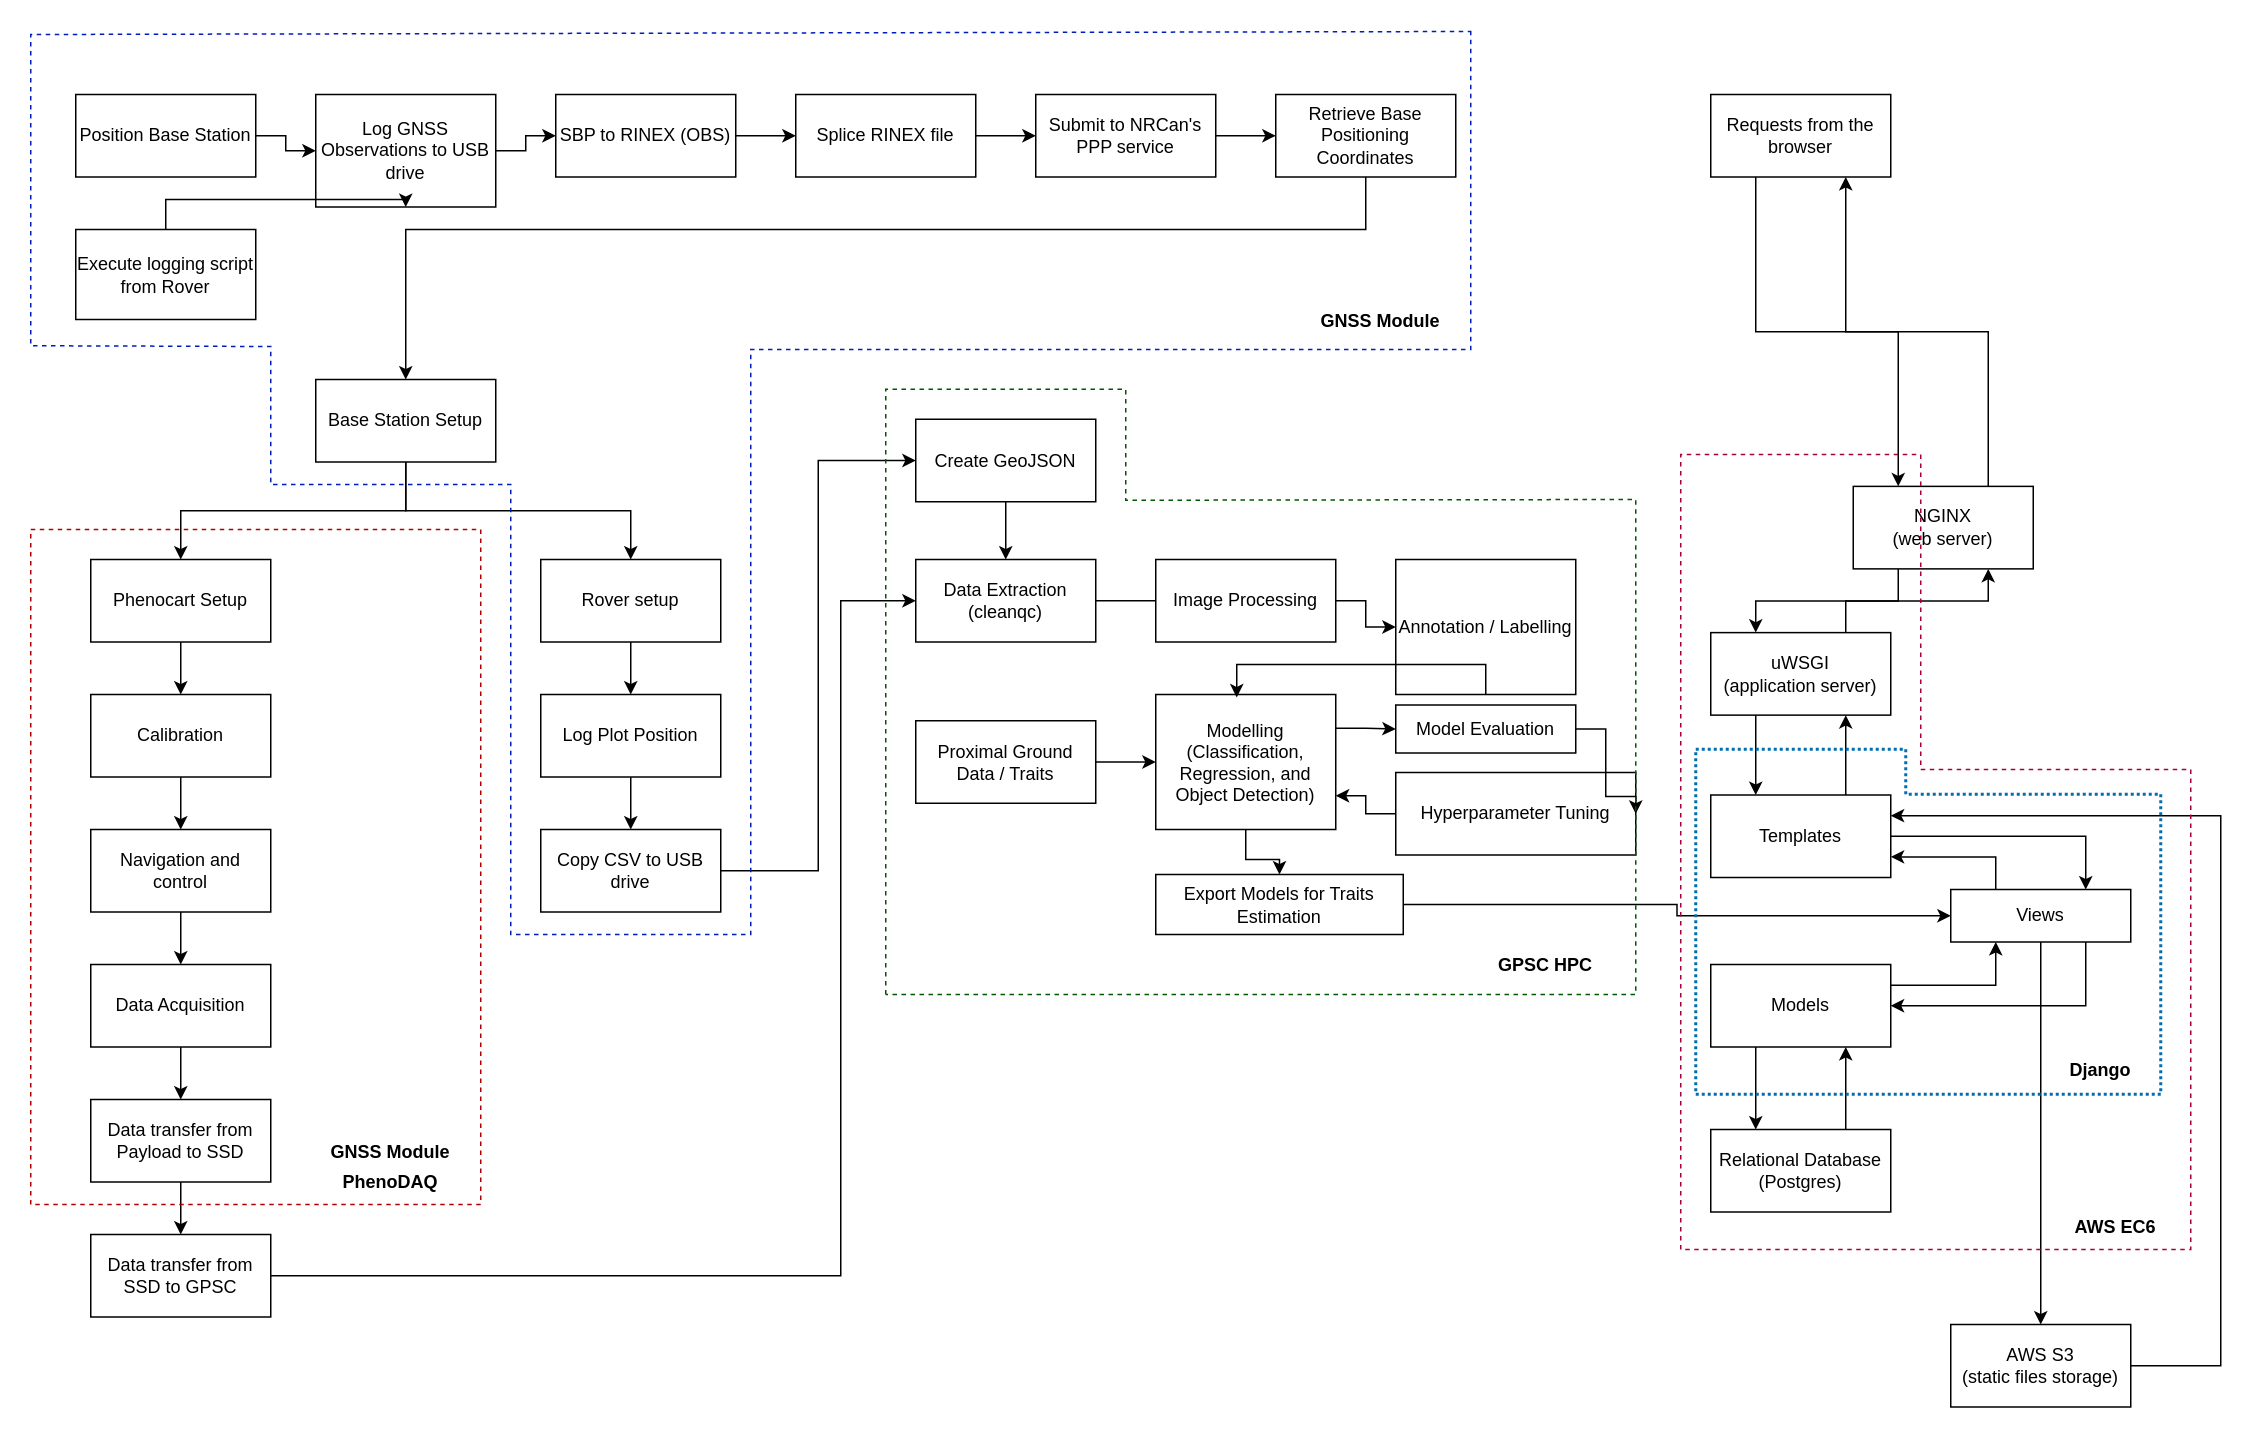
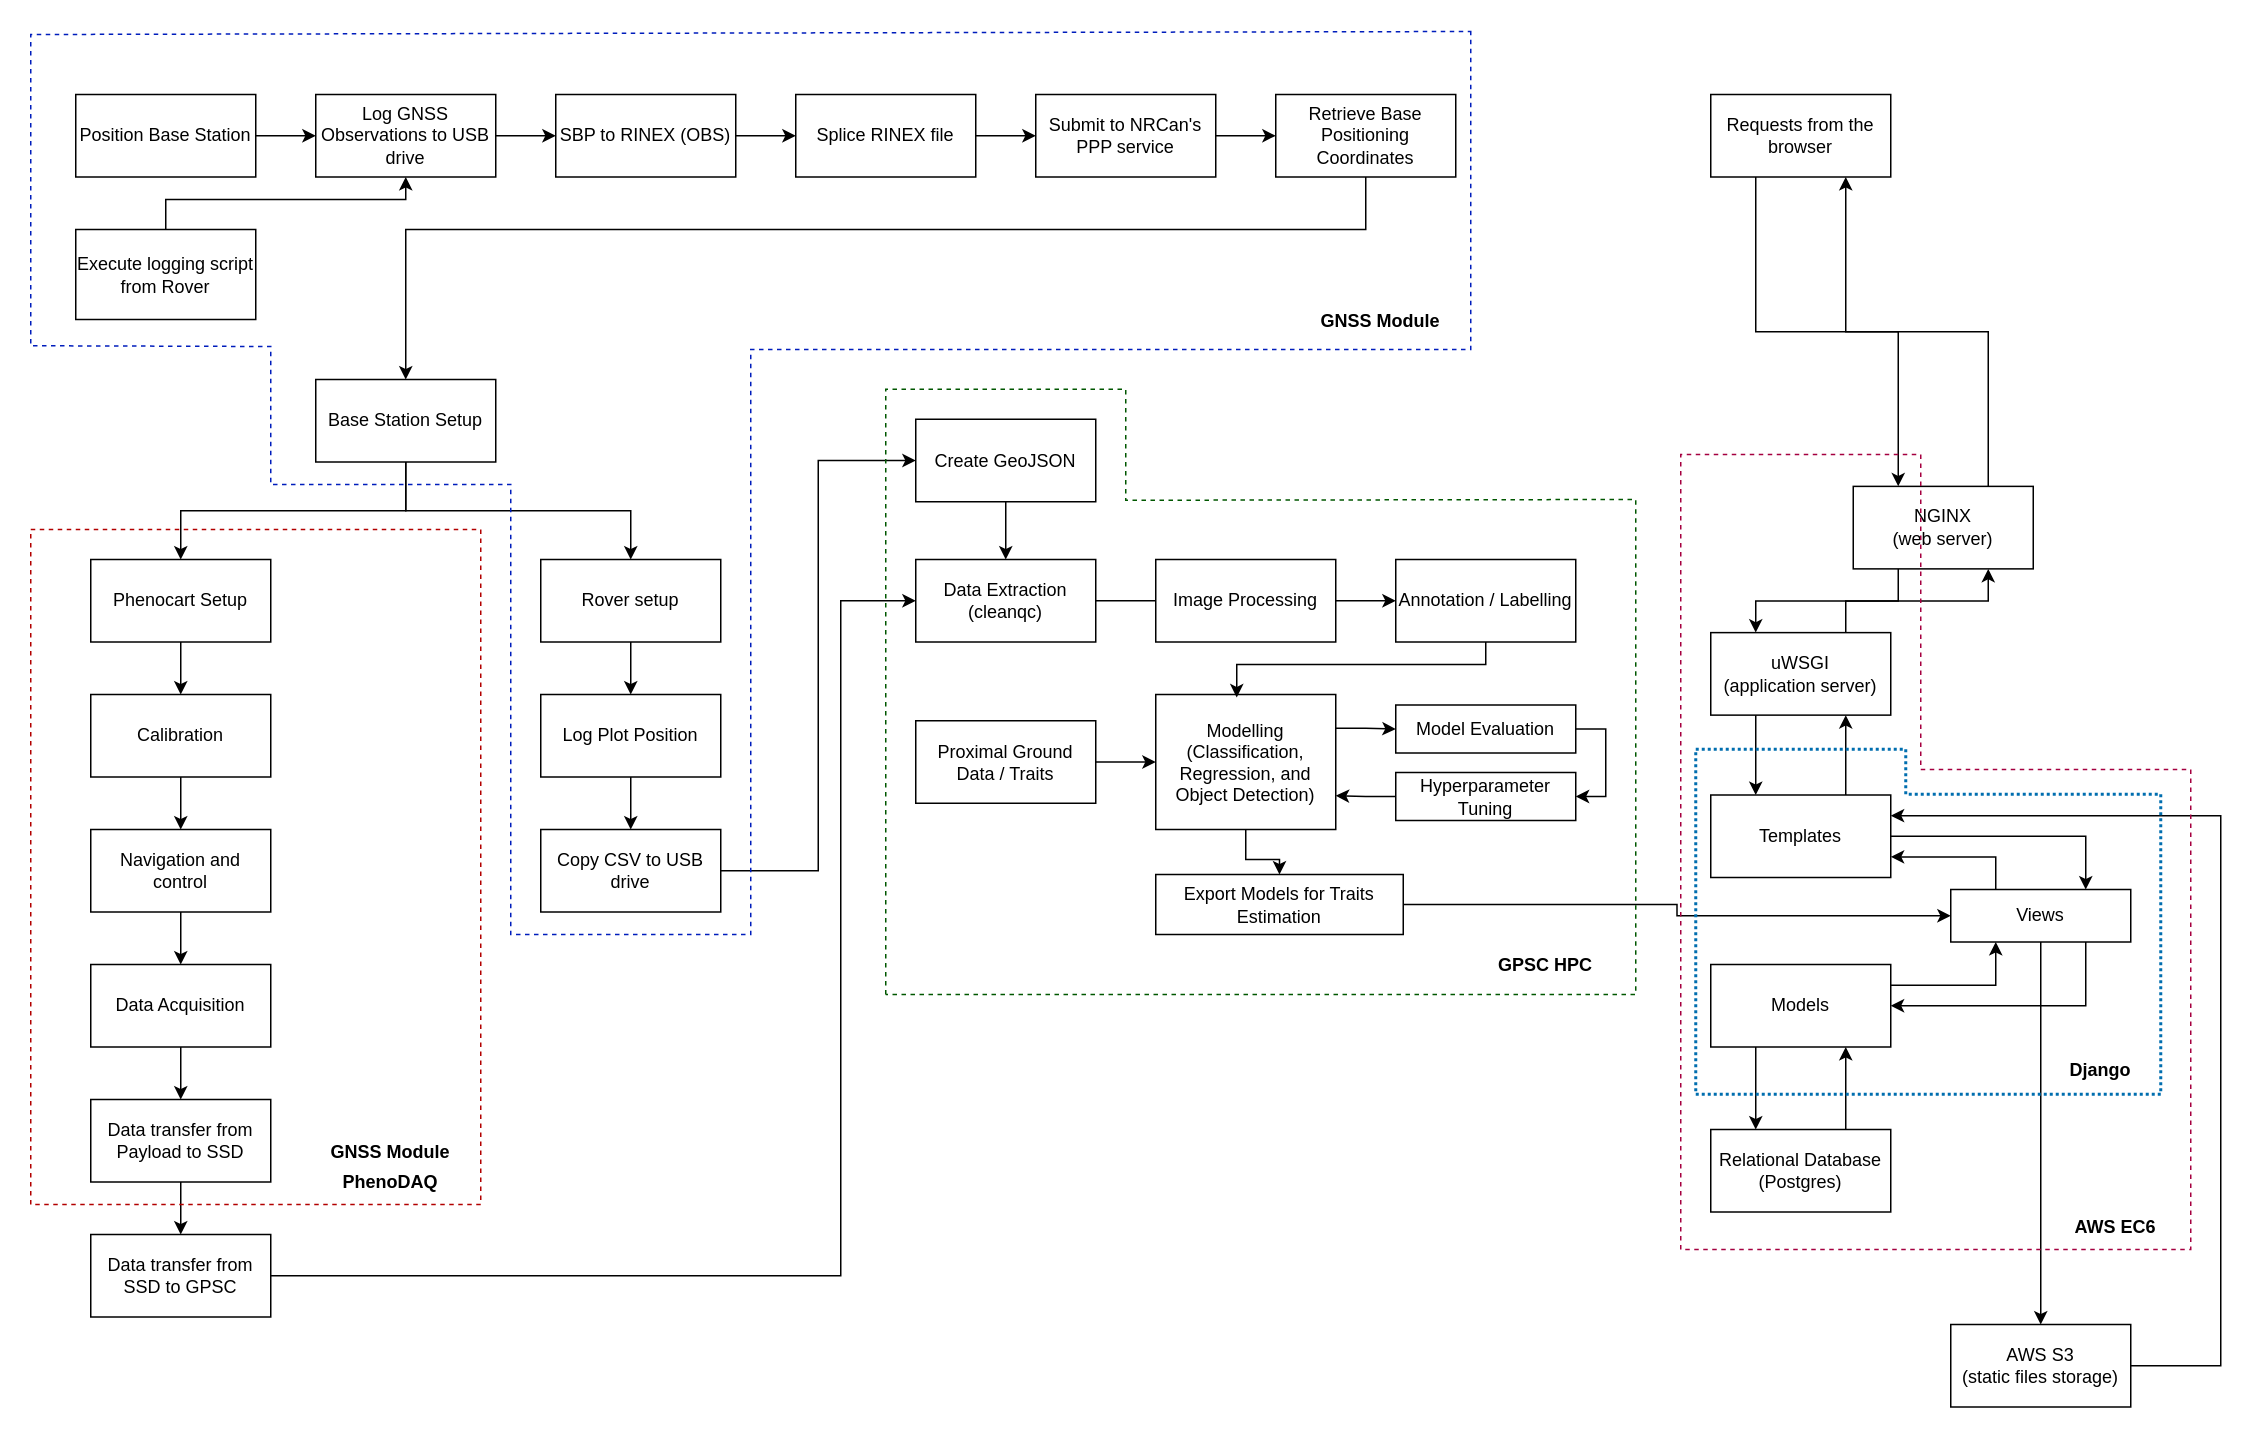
- <mxCell id="7" value="Log GNSS Observations to USB drive" style="rounded=0;whiteSpace=wrap;html=1;fillColor=none;" parent="1" vertex="1"><mxGeometry x="210" y="62.5" width="120" height="75" as="geometry" /></mxCell>
+ <mxCell id="7" value="Log GNSS Observations to USB drive" style="rounded=0;whiteSpace=wrap;html=1;fillColor=none;" parent="1" vertex="1"><mxGeometry x="210" y="62.5" width="120" height="55" as="geometry" /></mxCell>
- <mxCell id="43" value="Annotation / Labelling" style="rounded=0;whiteSpace=wrap;html=1;fillColor=none;" parent="1" vertex="1"><mxGeometry x="930" y="372.5" width="120" height="90" as="geometry" /></mxCell>
+ <mxCell id="43" value="Annotation / Labelling" style="rounded=0;whiteSpace=wrap;html=1;fillColor=none;" parent="1" vertex="1"><mxGeometry x="930" y="372.5" width="120" height="55" as="geometry" /></mxCell>
- <mxCell id="54" value="Hyperparameter Tuning" style="rounded=0;whiteSpace=wrap;html=1;fillColor=none;" parent="1" vertex="1"><mxGeometry x="930" y="514.5" width="160" height="55" as="geometry" /></mxCell>
+ <mxCell id="54" value="Hyperparameter Tuning" style="rounded=0;whiteSpace=wrap;html=1;fillColor=none;" parent="1" vertex="1"><mxGeometry x="930" y="514.5" width="120" height="32" as="geometry" /></mxCell>
